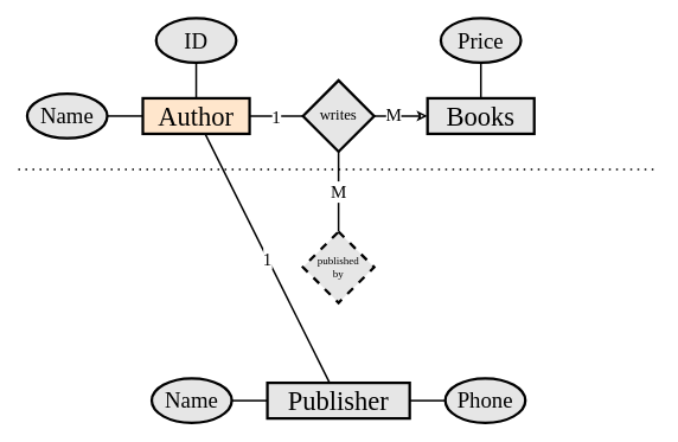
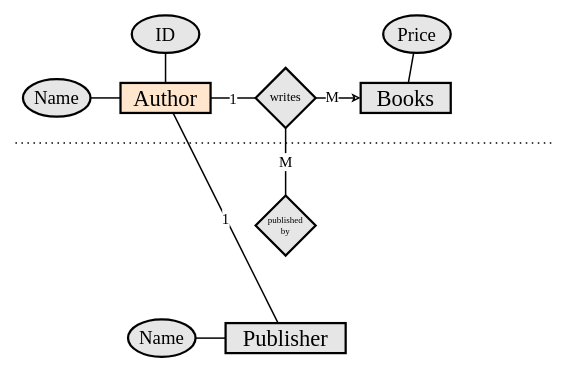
- <mxCell id="10" value="Price" style="ellipse;whiteSpace=wrap;html=1;fillColor=#E6E6E6;strokeWidth=3;fontSize=25;fontFamily=Ubuntu Mono;" vertex="1" parent="1"><mxGeometry x="495" y="20" width="90" height="50" as="geometry" /></mxCell>
+ <mxCell id="10" value="Price" style="ellipse;whiteSpace=wrap;html=1;fillColor=#E6E6E6;strokeWidth=3;fontSize=25;fontFamily=Ubuntu Mono;" vertex="1" parent="1"><mxGeometry x="510" y="20" width="90" height="50" as="geometry" /></mxCell>
- <mxCell id="15" value="published&lt;br style=&quot;font-size: 12px;&quot;&gt;by" style="rhombus;whiteSpace=wrap;html=1;strokeWidth=3;fillColor=#E6E6E6;fontSize=12;fontFamily=Ubuntu Mono;dashed=1;" vertex="1" parent="1"><mxGeometry x="340" y="260" width="80" height="80" as="geometry" /></mxCell>
+ <mxCell id="15" value="published&lt;br style=&quot;font-size: 12px;&quot;&gt;by" style="rhombus;whiteSpace=wrap;html=1;strokeWidth=3;fillColor=#E6E6E6;fontSize=12;fontFamily=Ubuntu Mono;" vertex="1" parent="1"><mxGeometry x="340" y="260" width="80" height="80" as="geometry" /></mxCell>
- <mxCell id="18" value="" style="rounded=0;orthogonalLoop=1;jettySize=auto;html=1;strokeWidth=2;endArrow=none;endFill=0;" edge="1" parent="1" source="19" target="22"><mxGeometry relative="1" as="geometry" /></mxCell>
- <mxCell id="22" value="Phone" style="ellipse;whiteSpace=wrap;html=1;fillColor=#E6E6E6;strokeWidth=3;fontSize=25;fontFamily=Ubuntu Mono;" vertex="1" parent="1"><mxGeometry x="500" y="425" width="90" height="50" as="geometry" /></mxCell>
